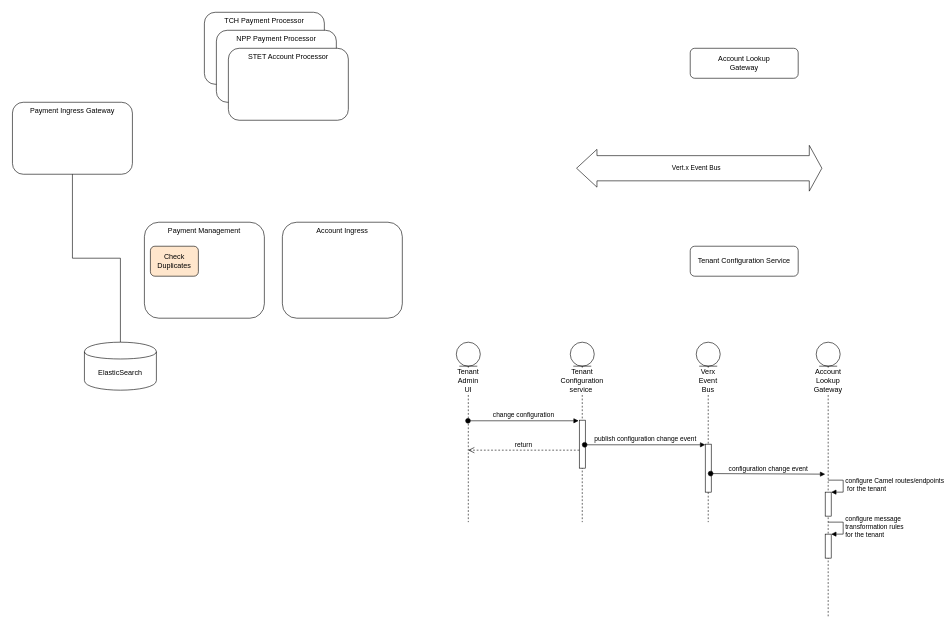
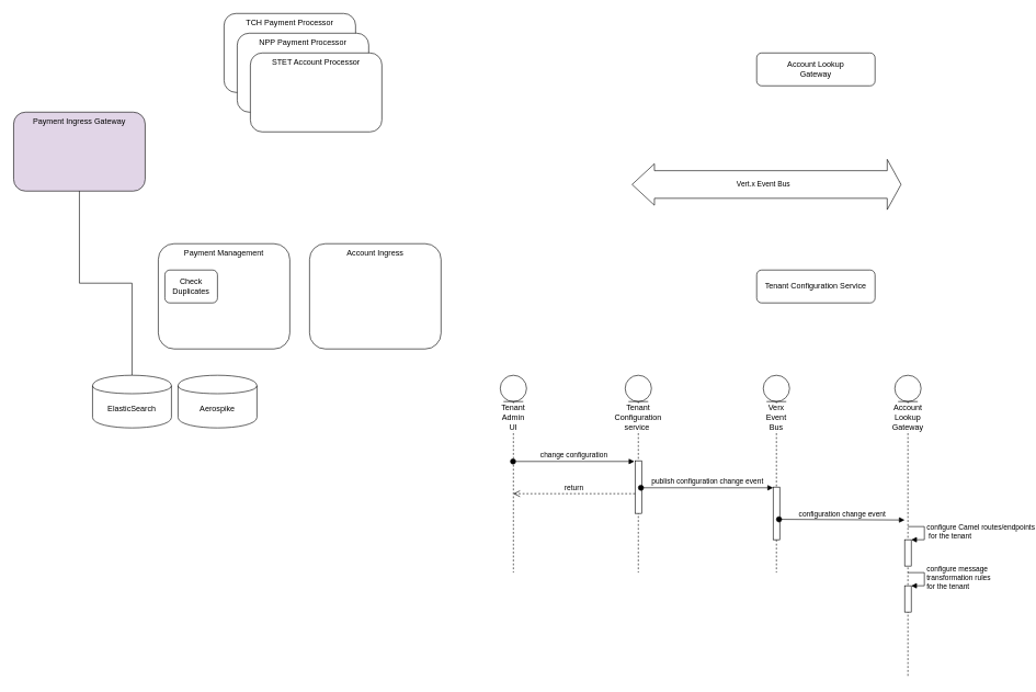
- <mxCell id="2" value="Payment Ingress Gateway" style="rounded=1;whiteSpace=wrap;html=1;verticalAlign=top;" parent="1" vertex="1"><mxGeometry x="20" y="170" width="200" height="120" as="geometry" /></mxCell>
+ <mxCell id="2" value="Payment Ingress Gateway" style="rounded=1;whiteSpace=wrap;html=1;verticalAlign=top;fillColor=#e1d5e7;" parent="1" vertex="1"><mxGeometry x="20" y="170" width="200" height="120" as="geometry" /></mxCell>
- <mxCell id="8" value="Check Duplicates" style="rounded=1;whiteSpace=wrap;html=1;fillColor=#ffe6cc;" parent="1" vertex="1"><mxGeometry x="250" y="410" width="80" height="50" as="geometry" /></mxCell>
+ <mxCell id="8" value="Check Duplicates" style="rounded=1;whiteSpace=wrap;html=1;" parent="1" vertex="1"><mxGeometry x="250" y="410" width="80" height="50" as="geometry" /></mxCell>
+ <mxCell id="9" value="Aerospike" style="shape=cylinder;whiteSpace=wrap;html=1;boundedLbl=1;backgroundOutline=1;" parent="1" vertex="1"><mxGeometry x="270" y="570" width="120" height="80" as="geometry" /></mxCell>
